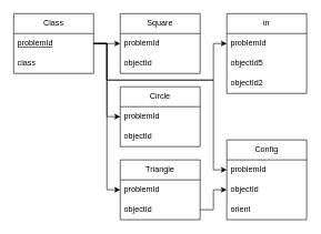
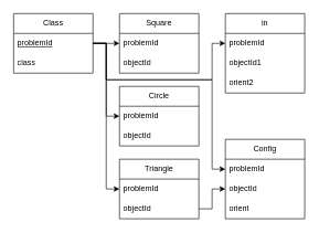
- <mxCell id="14" value="objectId5" style="text;strokeColor=none;fillColor=none;align=left;verticalAlign=middle;spacingLeft=4;spacingRight=4;overflow=hidden;points=[[0,0.5],[1,0.5]];portConstraint=eastwest;rotatable=0;whiteSpace=wrap;html=1;" vertex="1" parent="12"><mxGeometry y="60" width="120" height="30" as="geometry" /></mxCell>
+ <mxCell id="14" value="objectId1" style="text;strokeColor=none;fillColor=none;align=left;verticalAlign=middle;spacingLeft=4;spacingRight=4;overflow=hidden;points=[[0,0.5],[1,0.5]];portConstraint=eastwest;rotatable=0;whiteSpace=wrap;html=1;" vertex="1" parent="12"><mxGeometry y="60" width="120" height="30" as="geometry" /></mxCell>
- <mxCell id="15" value="objectId2" style="text;strokeColor=none;fillColor=none;align=left;verticalAlign=middle;spacingLeft=4;spacingRight=4;overflow=hidden;points=[[0,0.5],[1,0.5]];portConstraint=eastwest;rotatable=0;whiteSpace=wrap;html=1;" vertex="1" parent="12"><mxGeometry y="90" width="120" height="30" as="geometry" /></mxCell>
+ <mxCell id="15" value="orient2" style="text;strokeColor=none;fillColor=none;align=left;verticalAlign=middle;spacingLeft=4;spacingRight=4;overflow=hidden;points=[[0,0.5],[1,0.5]];portConstraint=eastwest;rotatable=0;whiteSpace=wrap;html=1;" vertex="1" parent="12"><mxGeometry y="90" width="120" height="30" as="geometry" /></mxCell>
